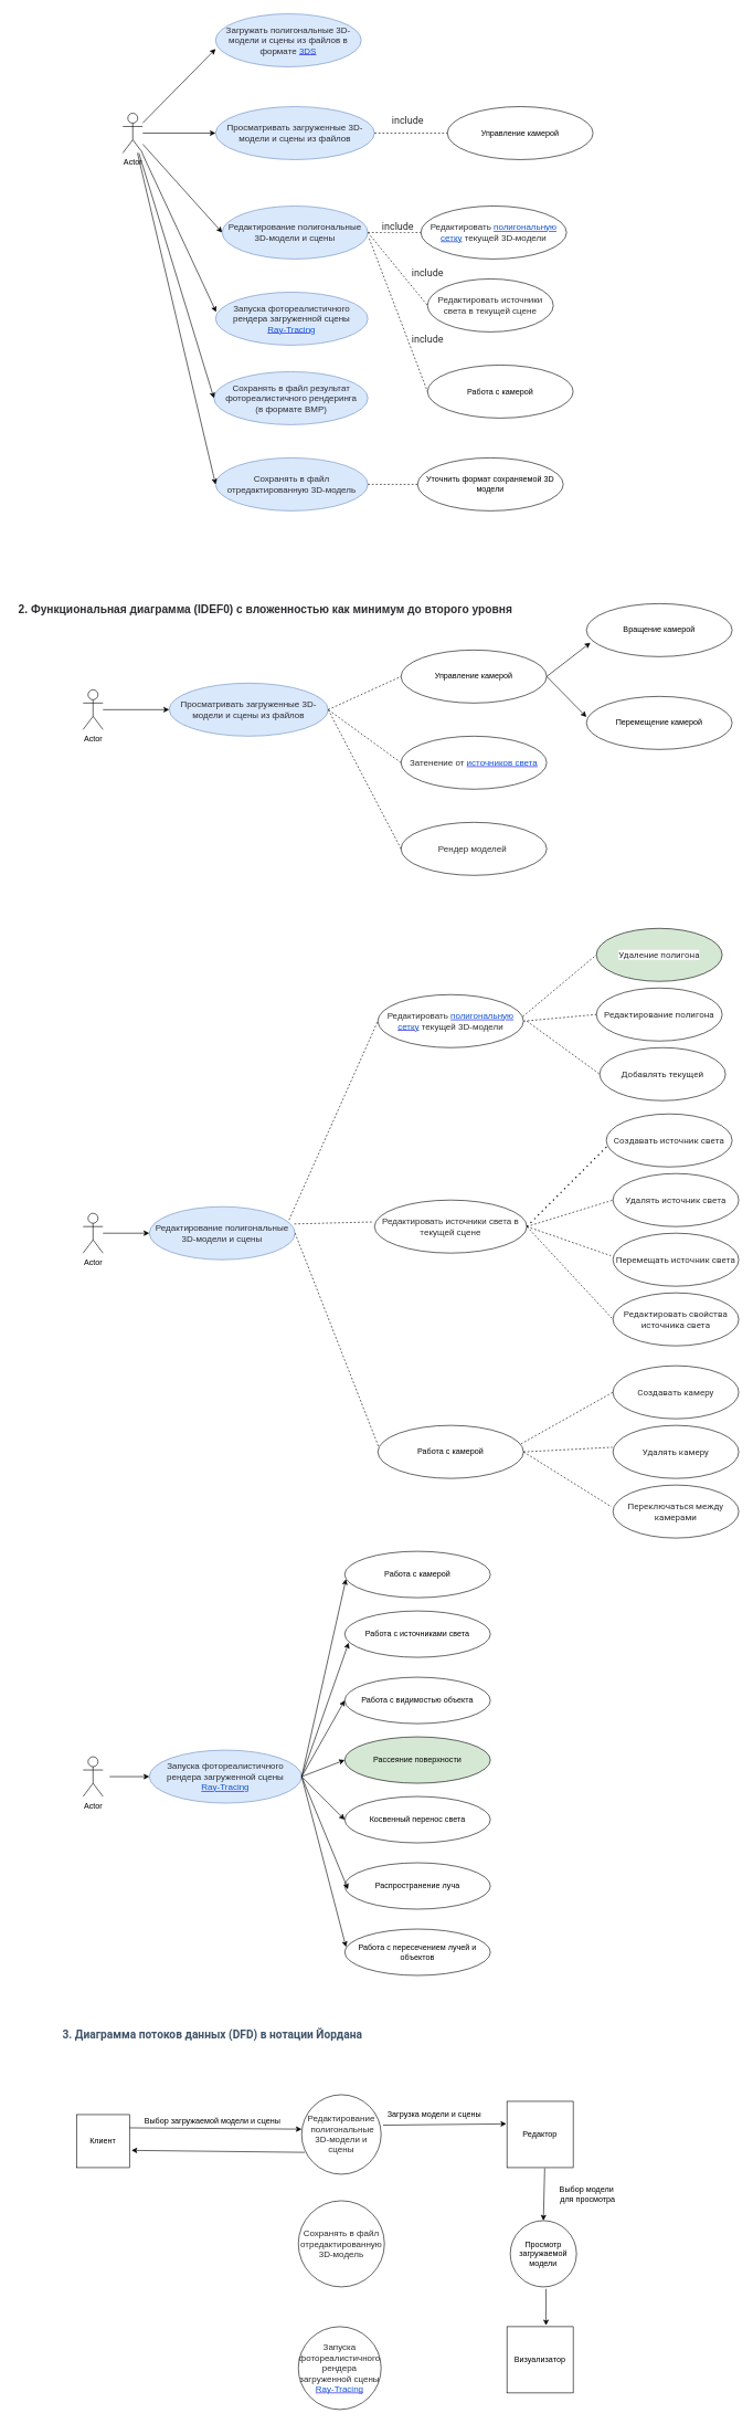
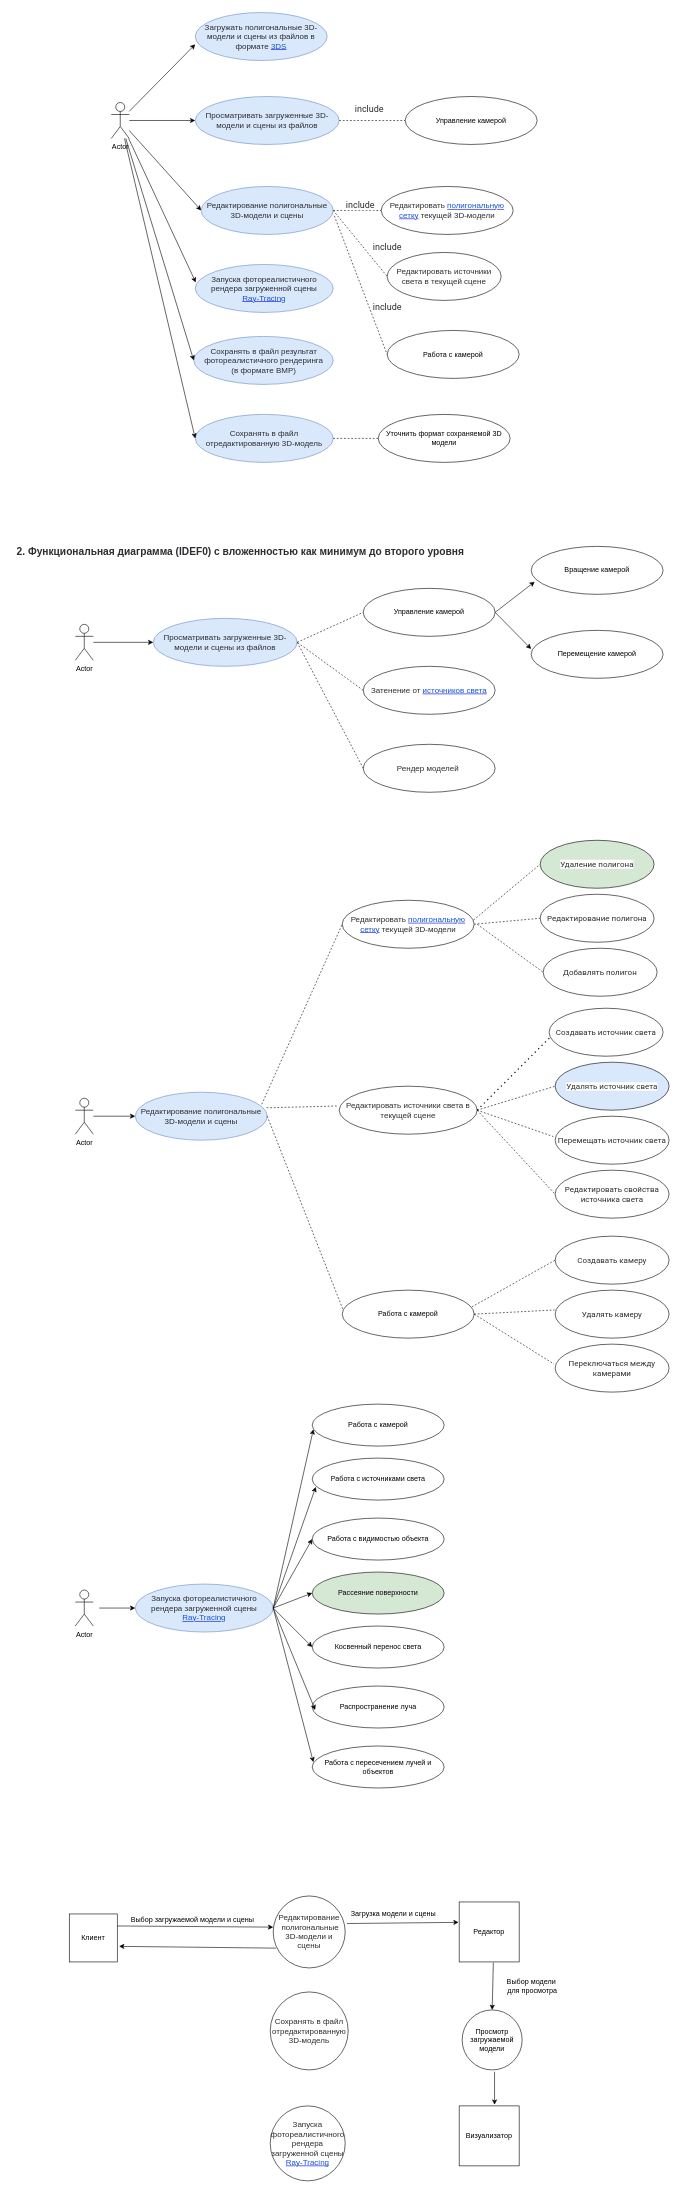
- <mxCell id="60" value="&lt;span style=&quot;color: rgb(44 , 45 , 48) ; font-family: &amp;#34;roboto&amp;#34; , &amp;#34;san francisco&amp;#34; , &amp;#34;helvetica neue&amp;#34; , &amp;#34;helvetica&amp;#34; , &amp;#34;arial&amp;#34; ; background-color: rgb(255 , 255 , 255)&quot;&gt;&lt;font style=&quot;font-size: 13.333px&quot;&gt;Добавлять текущей&lt;/font&gt;&lt;/span&gt;" style="ellipse;whiteSpace=wrap;html=1;" vertex="1" parent="1"><mxGeometry x="905" y="1580" width="190" height="80" as="geometry" /></mxCell>
+ <mxCell id="60" value="&lt;span style=&quot;color: rgb(44 , 45 , 48) ; font-family: &amp;#34;roboto&amp;#34; , &amp;#34;san francisco&amp;#34; , &amp;#34;helvetica neue&amp;#34; , &amp;#34;helvetica&amp;#34; , &amp;#34;arial&amp;#34; ; background-color: rgb(255 , 255 , 255)&quot;&gt;&lt;font style=&quot;font-size: 13.333px&quot;&gt;Добавлять полигон&lt;/font&gt;&lt;/span&gt;" style="ellipse;whiteSpace=wrap;html=1;" vertex="1" parent="1"><mxGeometry x="905" y="1580" width="190" height="80" as="geometry" /></mxCell>
- <mxCell id="47" value="&lt;span style=&quot;color: rgb(44 , 45 , 48) ; font-family: &amp;#34;roboto&amp;#34; , &amp;#34;san francisco&amp;#34; , &amp;#34;helvetica neue&amp;#34; , &amp;#34;helvetica&amp;#34; , &amp;#34;arial&amp;#34; ; background-color: rgb(255 , 255 , 255)&quot;&gt;&lt;font style=&quot;font-size: 13.333px&quot;&gt;Удалять источник света&lt;/font&gt;&lt;/span&gt;" style="ellipse;whiteSpace=wrap;html=1;" vertex="1" parent="1"><mxGeometry x="925" y="1770" width="190" height="80" as="geometry" /></mxCell>
+ <mxCell id="47" value="&lt;span style=&quot;color: rgb(44 , 45 , 48) ; font-family: &amp;#34;roboto&amp;#34; , &amp;#34;san francisco&amp;#34; , &amp;#34;helvetica neue&amp;#34; , &amp;#34;helvetica&amp;#34; , &amp;#34;arial&amp;#34; ; background-color: rgb(255 , 255 , 255)&quot;&gt;&lt;font style=&quot;font-size: 13.333px&quot;&gt;Удалять источник света&lt;/font&gt;&lt;/span&gt;" style="ellipse;whiteSpace=wrap;html=1;fillColor=#dae8fc;" vertex="1" parent="1"><mxGeometry x="925" y="1770" width="190" height="80" as="geometry" /></mxCell>
- <mxCell id="89" value="&lt;span style=&quot;background-color: rgb(255 , 255 , 255) ; color: rgb(63 , 83 , 104) ; font-family: &amp;#34;roboto&amp;#34; , &amp;#34;san francisco&amp;#34; , &amp;#34;helvetica neue&amp;#34; , &amp;#34;helvetica&amp;#34; , &amp;#34;arial&amp;#34; ; font-size: 17px&quot;&gt;&lt;b&gt;3. Диаграмма потоков данных (DFD) в нотации Йордана&lt;/b&gt;&lt;/span&gt;" style="text;html=1;align=center;verticalAlign=middle;resizable=0;points=[];autosize=1;strokeColor=none;" vertex="1" parent="1"><mxGeometry x="75" y="3060" width="490" height="20" as="geometry" /></mxCell>
